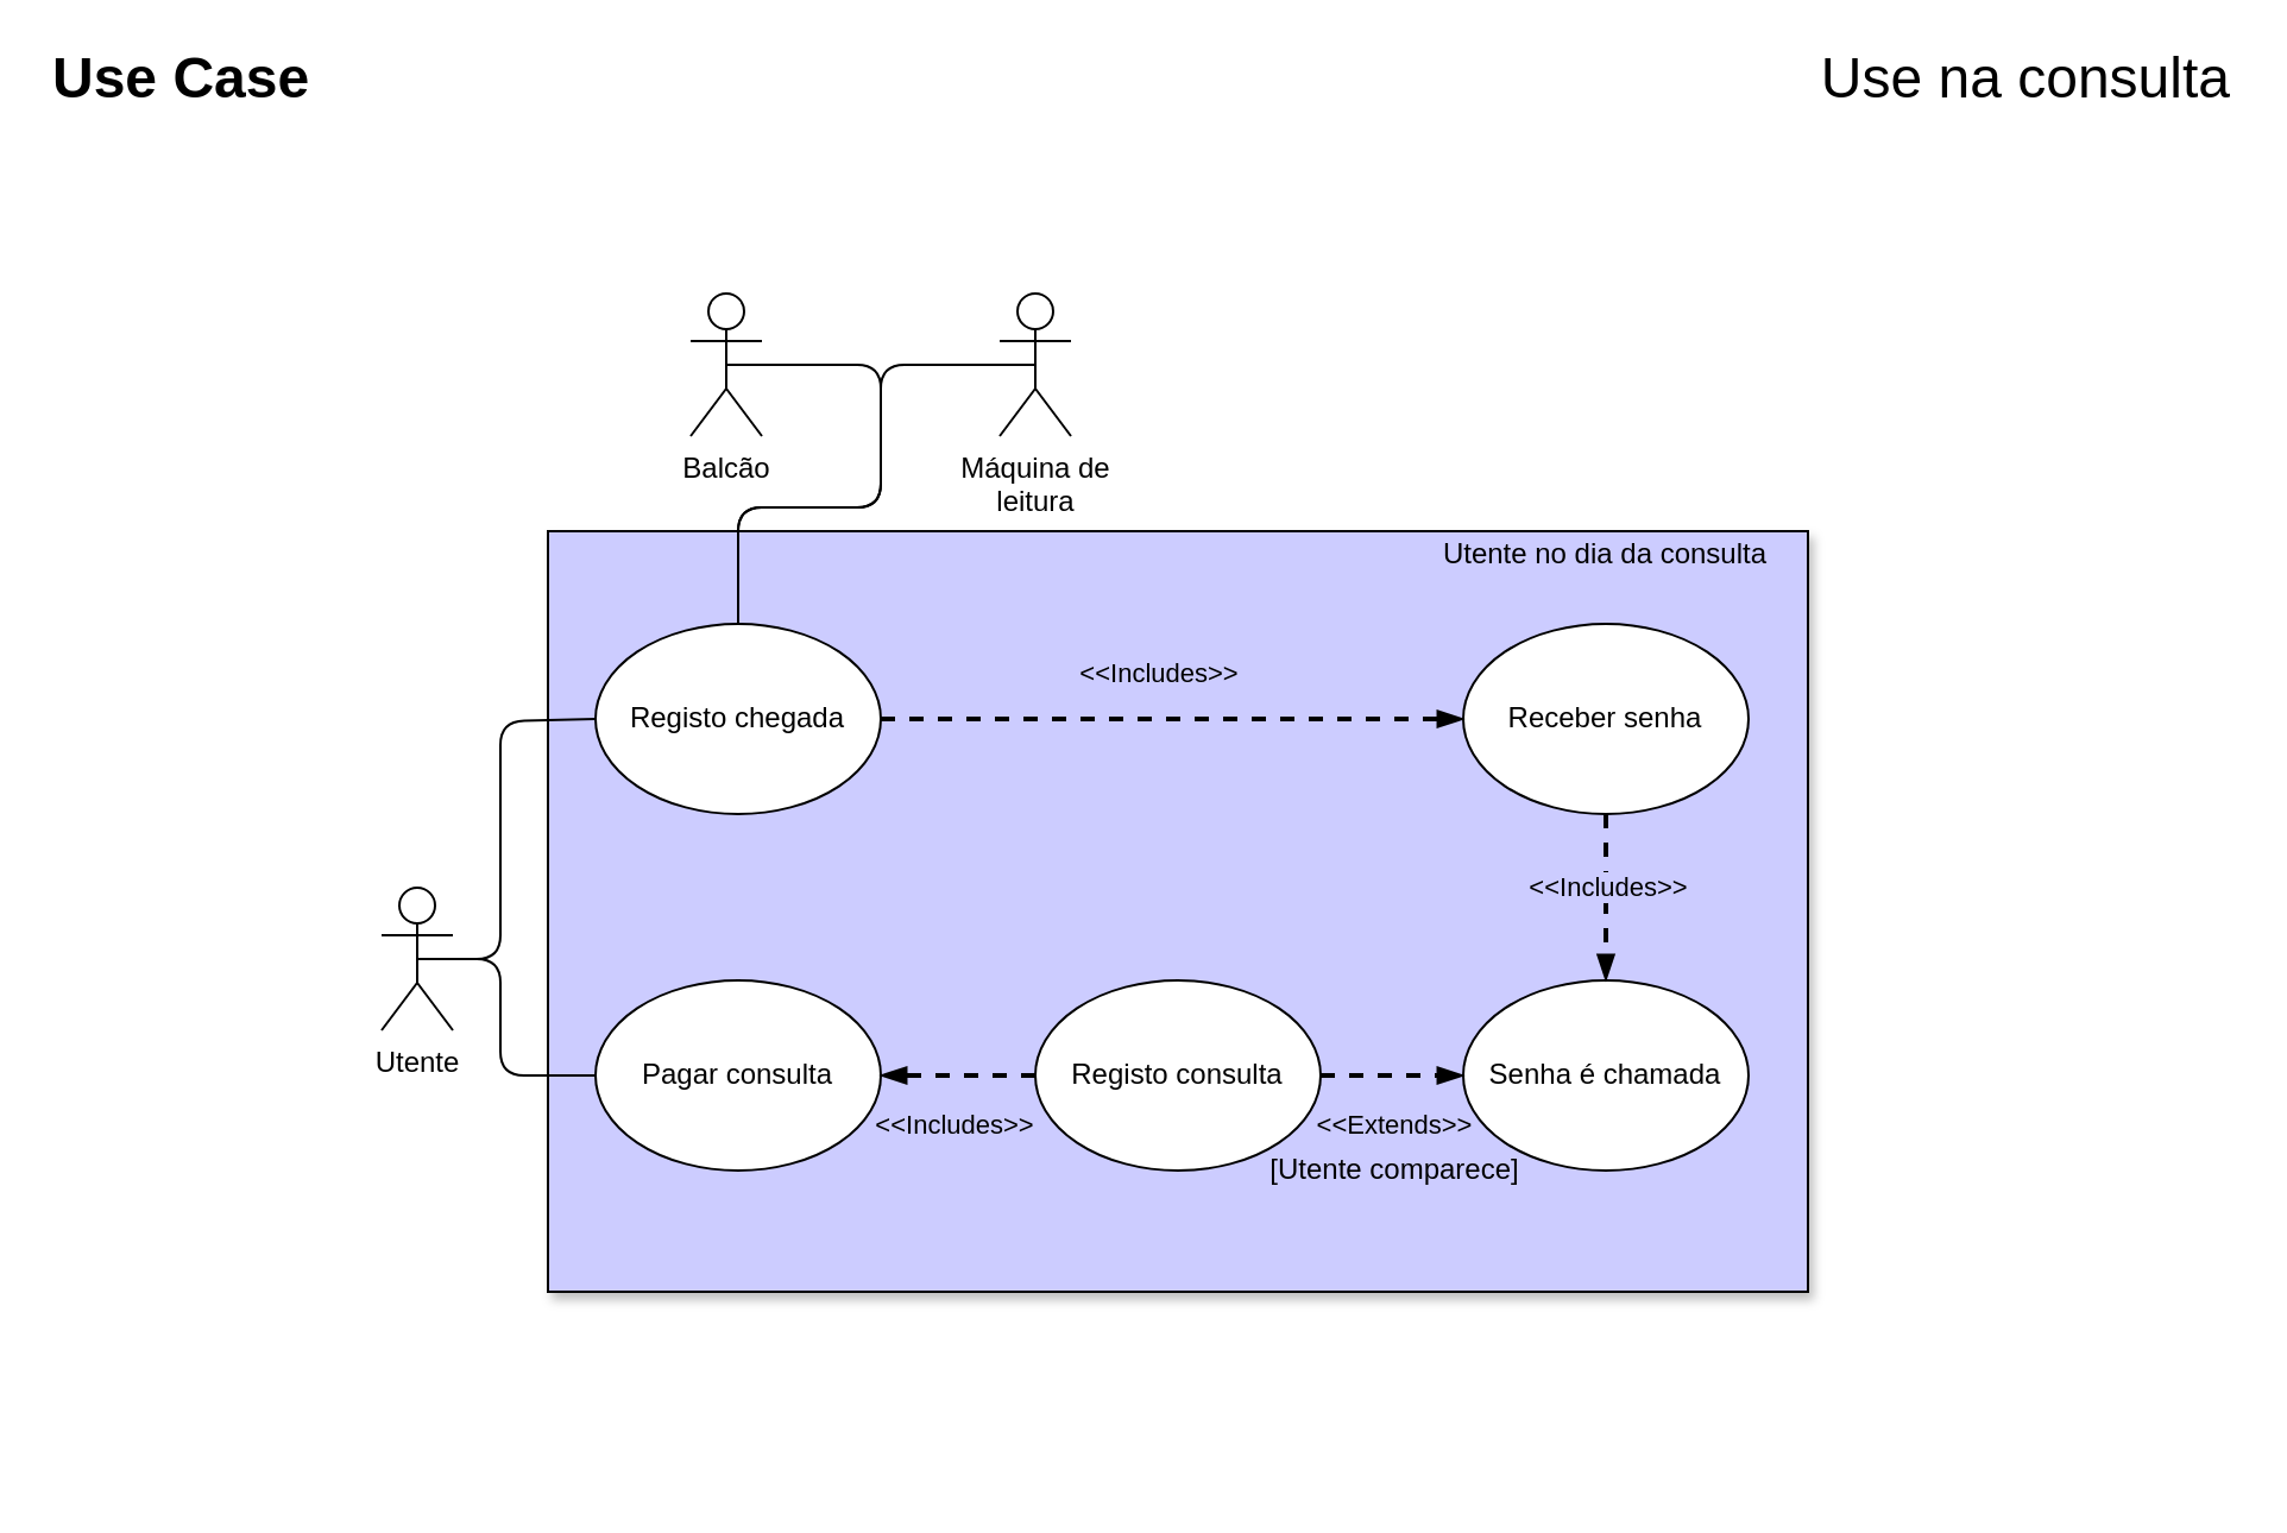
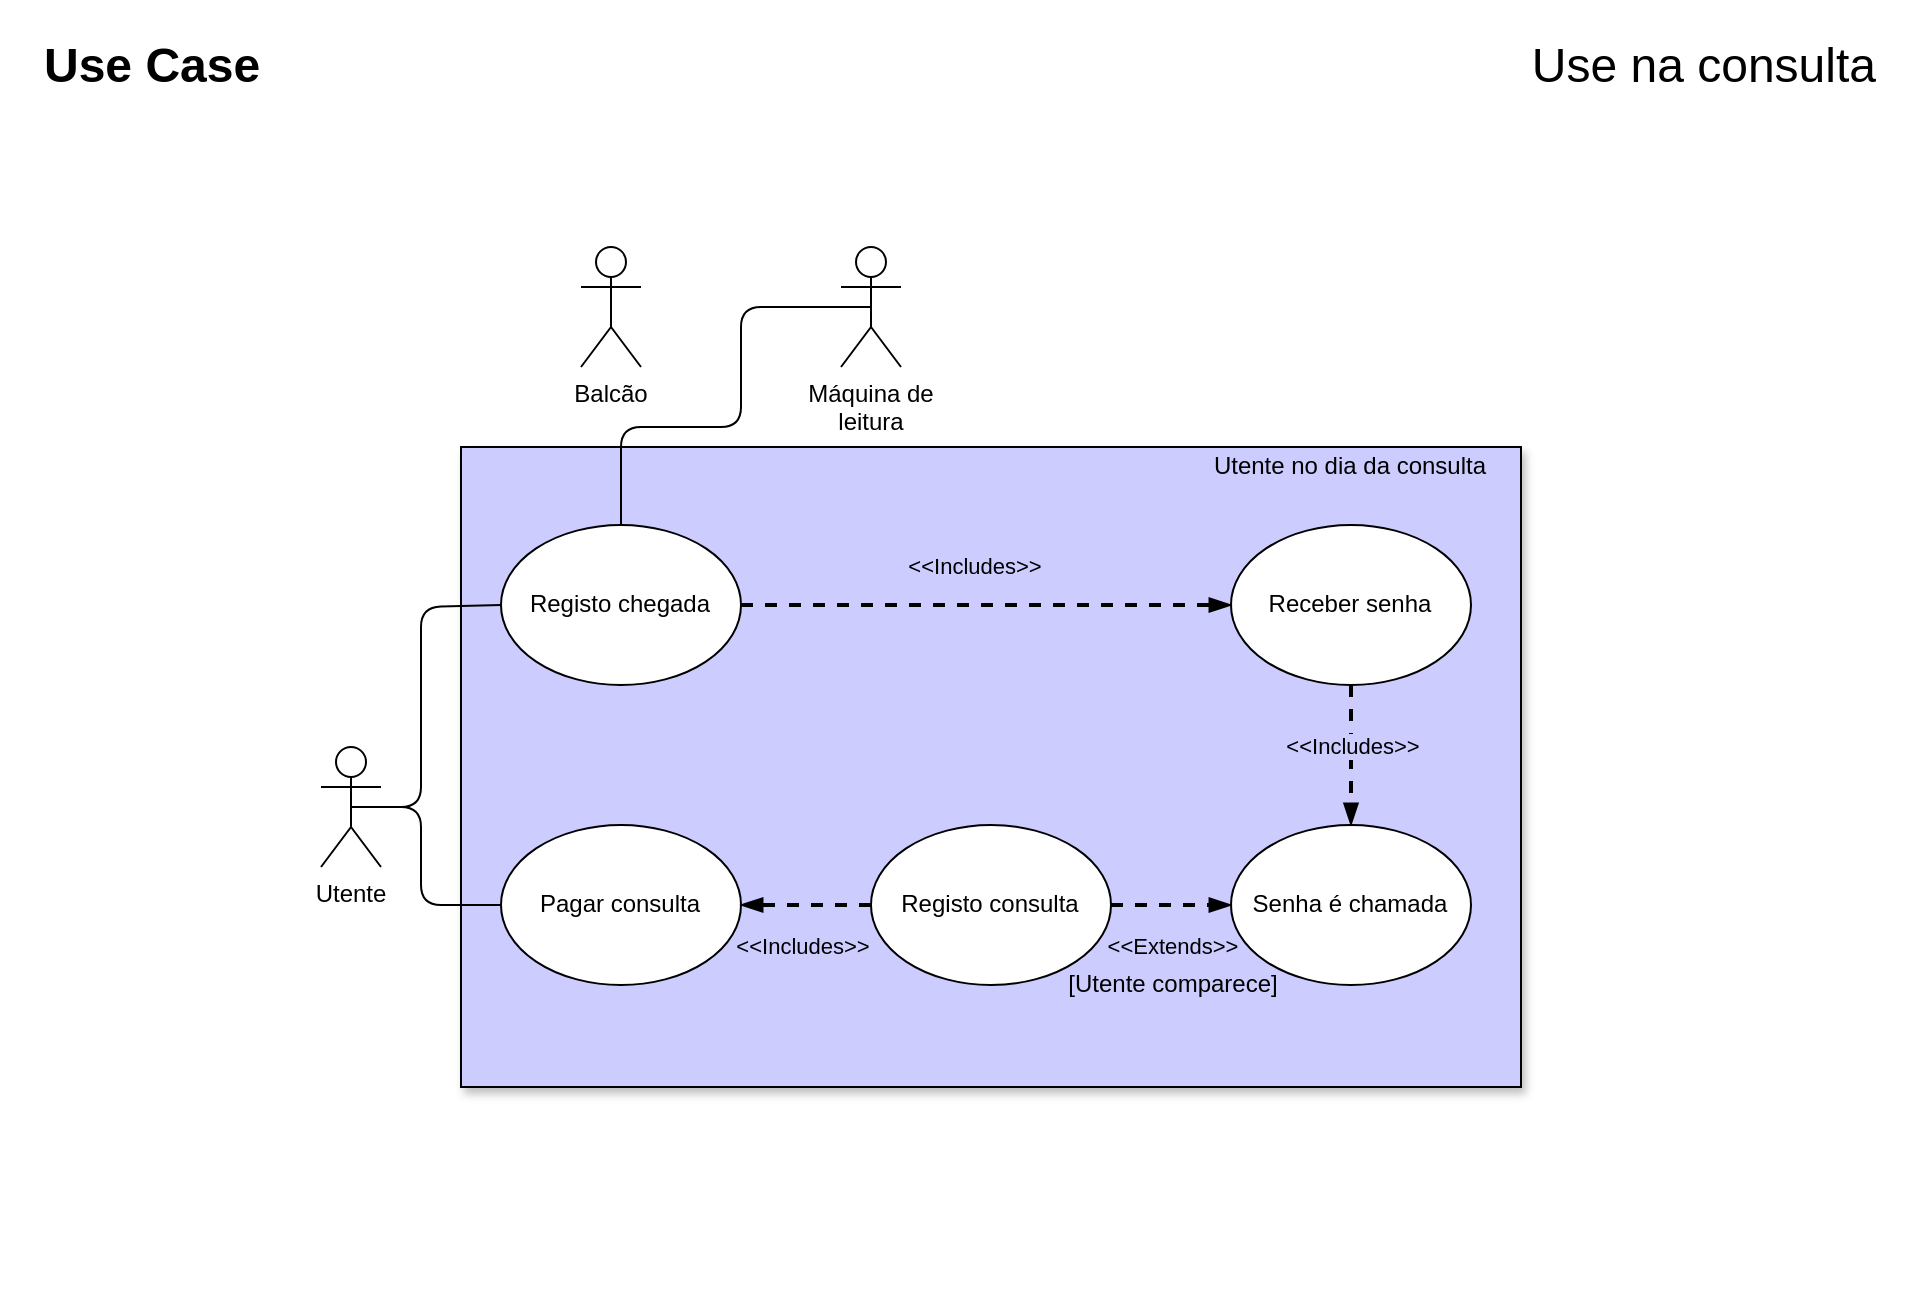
- <mxCell id="27" value="" style="endArrow=none;html=1;exitX=0.5;exitY=0;exitDx=0;exitDy=0;entryX=0.5;entryY=0.5;entryDx=0;entryDy=0;entryPerimeter=0;" parent="1" source="8" target="13" edge="1"><mxGeometry width="50" height="50" relative="1" as="geometry"><mxPoint x="185" y="410" as="sourcePoint" /><mxPoint x="270" y="300" as="targetPoint" /><Array as="points"><mxPoint x="310" y="210" /><mxPoint x="370" y="210" /><mxPoint x="370" y="150" /></Array></mxGeometry></mxCell>
